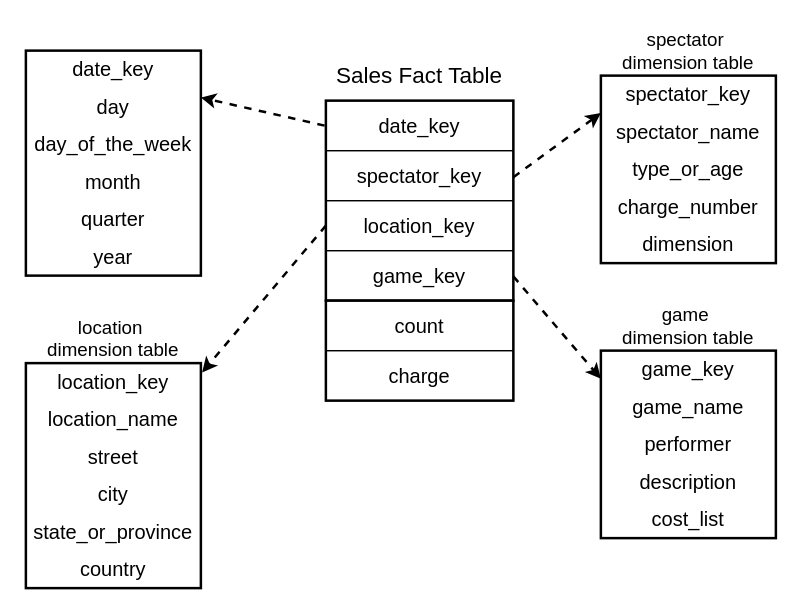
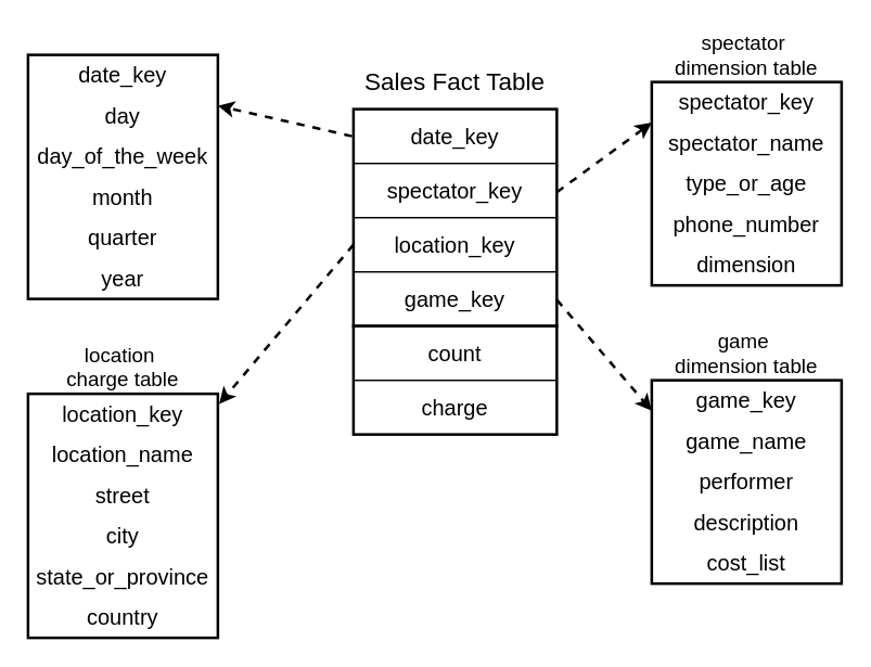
- <mxCell id="33" value="&lt;span style=&quot;font-size: 16px&quot;&gt;charge_number&lt;/span&gt;" style="text;html=1;strokeColor=none;fillColor=none;align=center;verticalAlign=middle;whiteSpace=wrap;rounded=0;" parent="1" vertex="1"><mxGeometry x="480" y="150" width="140" height="30" as="geometry" /></mxCell>
+ <mxCell id="33" value="&lt;span style=&quot;font-size: 16px&quot;&gt;phone_number&lt;/span&gt;" style="text;html=1;strokeColor=none;fillColor=none;align=center;verticalAlign=middle;whiteSpace=wrap;rounded=0;" parent="1" vertex="1"><mxGeometry x="480" y="150" width="140" height="30" as="geometry" /></mxCell>
- <mxCell id="20" value="&lt;font style=&quot;font-size: 15px&quot;&gt;location&amp;nbsp;&lt;br&gt;dimension table&lt;/font&gt;" style="text;html=1;strokeColor=none;fillColor=none;align=center;verticalAlign=middle;whiteSpace=wrap;rounded=0;" parent="1" vertex="1"><mxGeometry x="20" y="250" width="140" height="40" as="geometry" /></mxCell>
+ <mxCell id="20" value="&lt;font style=&quot;font-size: 15px&quot;&gt;location&amp;nbsp;&lt;br&gt;charge table&lt;/font&gt;" style="text;html=1;strokeColor=none;fillColor=none;align=center;verticalAlign=middle;whiteSpace=wrap;rounded=0;" parent="1" vertex="1"><mxGeometry x="20" y="250" width="140" height="40" as="geometry" /></mxCell>
